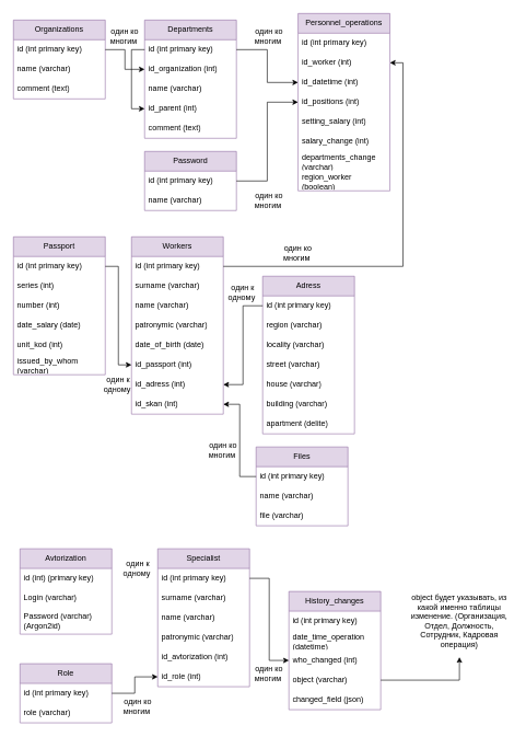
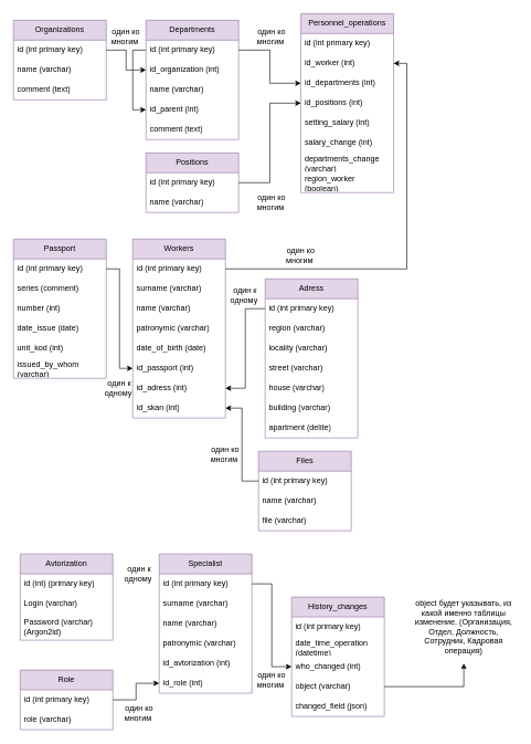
- <mxCell id="47" value="id_datetime (int)" style="text;strokeColor=none;fillColor=none;align=left;verticalAlign=middle;spacingLeft=4;spacingRight=4;overflow=hidden;points=[[0,0.5],[1,0.5]];portConstraint=eastwest;rotatable=0;whiteSpace=wrap;html=1;" parent="44" vertex="1"><mxGeometry y="90" width="140" height="30" as="geometry" /></mxCell>
+ <mxCell id="47" value="id_departments (int)" style="text;strokeColor=none;fillColor=none;align=left;verticalAlign=middle;spacingLeft=4;spacingRight=4;overflow=hidden;points=[[0,0.5],[1,0.5]];portConstraint=eastwest;rotatable=0;whiteSpace=wrap;html=1;" parent="44" vertex="1"><mxGeometry y="90" width="140" height="30" as="geometry" /></mxCell>
- <mxCell id="13" value="Password" style="swimlane;fontStyle=0;childLayout=stackLayout;horizontal=1;startSize=30;horizontalStack=0;resizeParent=1;resizeParentMax=0;resizeLast=0;collapsible=1;marginBottom=0;whiteSpace=wrap;html=1;fillColor=#e1d5e7;strokeColor=#9673a6;" parent="1" vertex="1"><mxGeometry x="220" y="230" width="140" height="90" as="geometry" /></mxCell>
+ <mxCell id="13" value="Positions" style="swimlane;fontStyle=0;childLayout=stackLayout;horizontal=1;startSize=30;horizontalStack=0;resizeParent=1;resizeParentMax=0;resizeLast=0;collapsible=1;marginBottom=0;whiteSpace=wrap;html=1;fillColor=#e1d5e7;strokeColor=#9673a6;" parent="1" vertex="1"><mxGeometry x="220" y="230" width="140" height="90" as="geometry" /></mxCell>
- <mxCell id="31" value="series (int)" style="text;strokeColor=none;fillColor=none;align=left;verticalAlign=middle;spacingLeft=4;spacingRight=4;overflow=hidden;points=[[0,0.5],[1,0.5]];portConstraint=eastwest;rotatable=0;whiteSpace=wrap;html=1;" parent="29" vertex="1"><mxGeometry y="60" width="140" height="30" as="geometry" /></mxCell>
+ <mxCell id="31" value="series (comment)" style="text;strokeColor=none;fillColor=none;align=left;verticalAlign=middle;spacingLeft=4;spacingRight=4;overflow=hidden;points=[[0,0.5],[1,0.5]];portConstraint=eastwest;rotatable=0;whiteSpace=wrap;html=1;" parent="29" vertex="1"><mxGeometry y="60" width="140" height="30" as="geometry" /></mxCell>
- <mxCell id="33" value="date_salary (date)" style="text;strokeColor=none;fillColor=none;align=left;verticalAlign=middle;spacingLeft=4;spacingRight=4;overflow=hidden;points=[[0,0.5],[1,0.5]];portConstraint=eastwest;rotatable=0;whiteSpace=wrap;html=1;" parent="29" vertex="1"><mxGeometry y="120" width="140" height="30" as="geometry" /></mxCell>
+ <mxCell id="33" value="date_issue (date)" style="text;strokeColor=none;fillColor=none;align=left;verticalAlign=middle;spacingLeft=4;spacingRight=4;overflow=hidden;points=[[0,0.5],[1,0.5]];portConstraint=eastwest;rotatable=0;whiteSpace=wrap;html=1;" parent="29" vertex="1"><mxGeometry y="120" width="140" height="30" as="geometry" /></mxCell>
